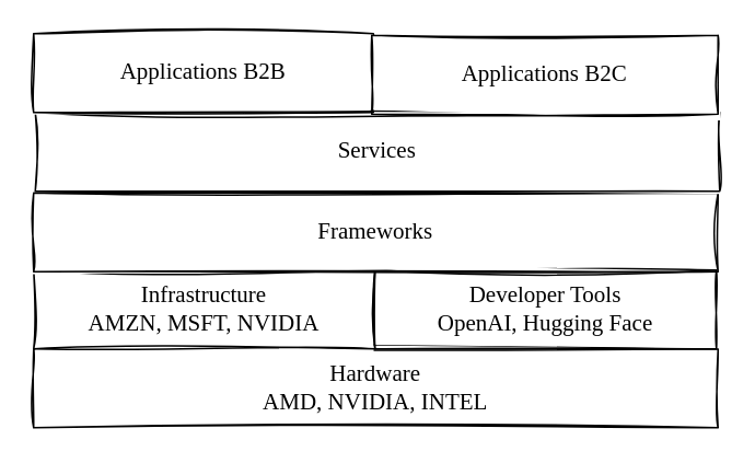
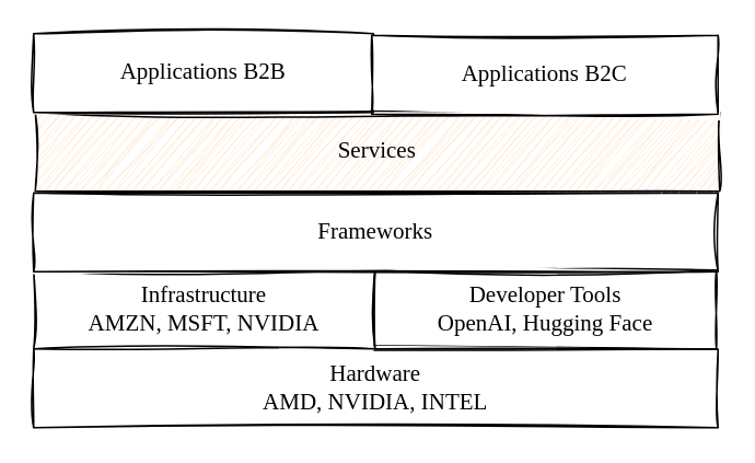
- <mxCell id="6" value="Services" style="rounded=0;whiteSpace=wrap;html=1;sketch=1;curveFitting=1;jiggle=2;fontFamily=Comic Sans MS;fontSize=14;" parent="1" vertex="1"><mxGeometry x="21" y="68" width="417" height="48" as="geometry" /></mxCell>
+ <mxCell id="6" value="Services" style="rounded=0;whiteSpace=wrap;html=1;sketch=1;curveFitting=1;jiggle=2;fontFamily=Comic Sans MS;fontSize=14;fillColor=#ffe6cc;" parent="1" vertex="1"><mxGeometry x="21" y="68" width="417" height="48" as="geometry" /></mxCell>
